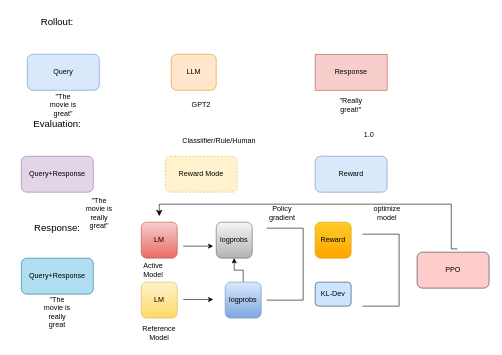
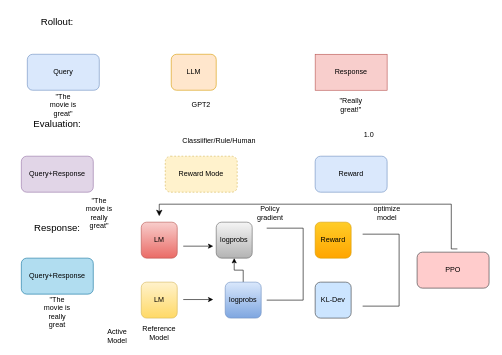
- <mxCell id="28" value="Policy gradient" style="text;html=1;strokeColor=none;fillColor=none;align=center;verticalAlign=middle;whiteSpace=wrap;rounded=0;" vertex="1" parent="1"><mxGeometry x="440" y="340" width="60" height="30" as="geometry" /></mxCell>
+ <mxCell id="28" value="Policy gradient" style="text;html=1;strokeColor=none;fillColor=none;align=center;verticalAlign=middle;whiteSpace=wrap;rounded=0;" vertex="1" parent="1"><mxGeometry x="420" y="340" width="60" height="30" as="geometry" /></mxCell>
- <mxCell id="25" value="Active Model" style="text;html=1;strokeColor=none;fillColor=none;align=center;verticalAlign=middle;whiteSpace=wrap;rounded=0;" vertex="1" parent="1"><mxGeometry x="225" y="435" width="60" height="30" as="geometry" /></mxCell>
+ <mxCell id="25" value="Active Model" style="text;html=1;strokeColor=none;fillColor=none;align=center;verticalAlign=middle;whiteSpace=wrap;rounded=0;" vertex="1" parent="1"><mxGeometry x="165" y="545" width="60" height="30" as="geometry" /></mxCell>
- <mxCell id="18" value="KL-Dev" style="rounded=1;whiteSpace=wrap;html=1;fillColor=#cce5ff;strokeColor=#36393d;" vertex="1" parent="1"><mxGeometry x="525" y="470" width="60" height="40" as="geometry" /></mxCell>
+ <mxCell id="18" value="KL-Dev" style="rounded=1;whiteSpace=wrap;html=1;fillColor=#cce5ff;strokeColor=#36393d;" vertex="1" parent="1"><mxGeometry x="525" y="470" width="60" height="60" as="geometry" /></mxCell>
